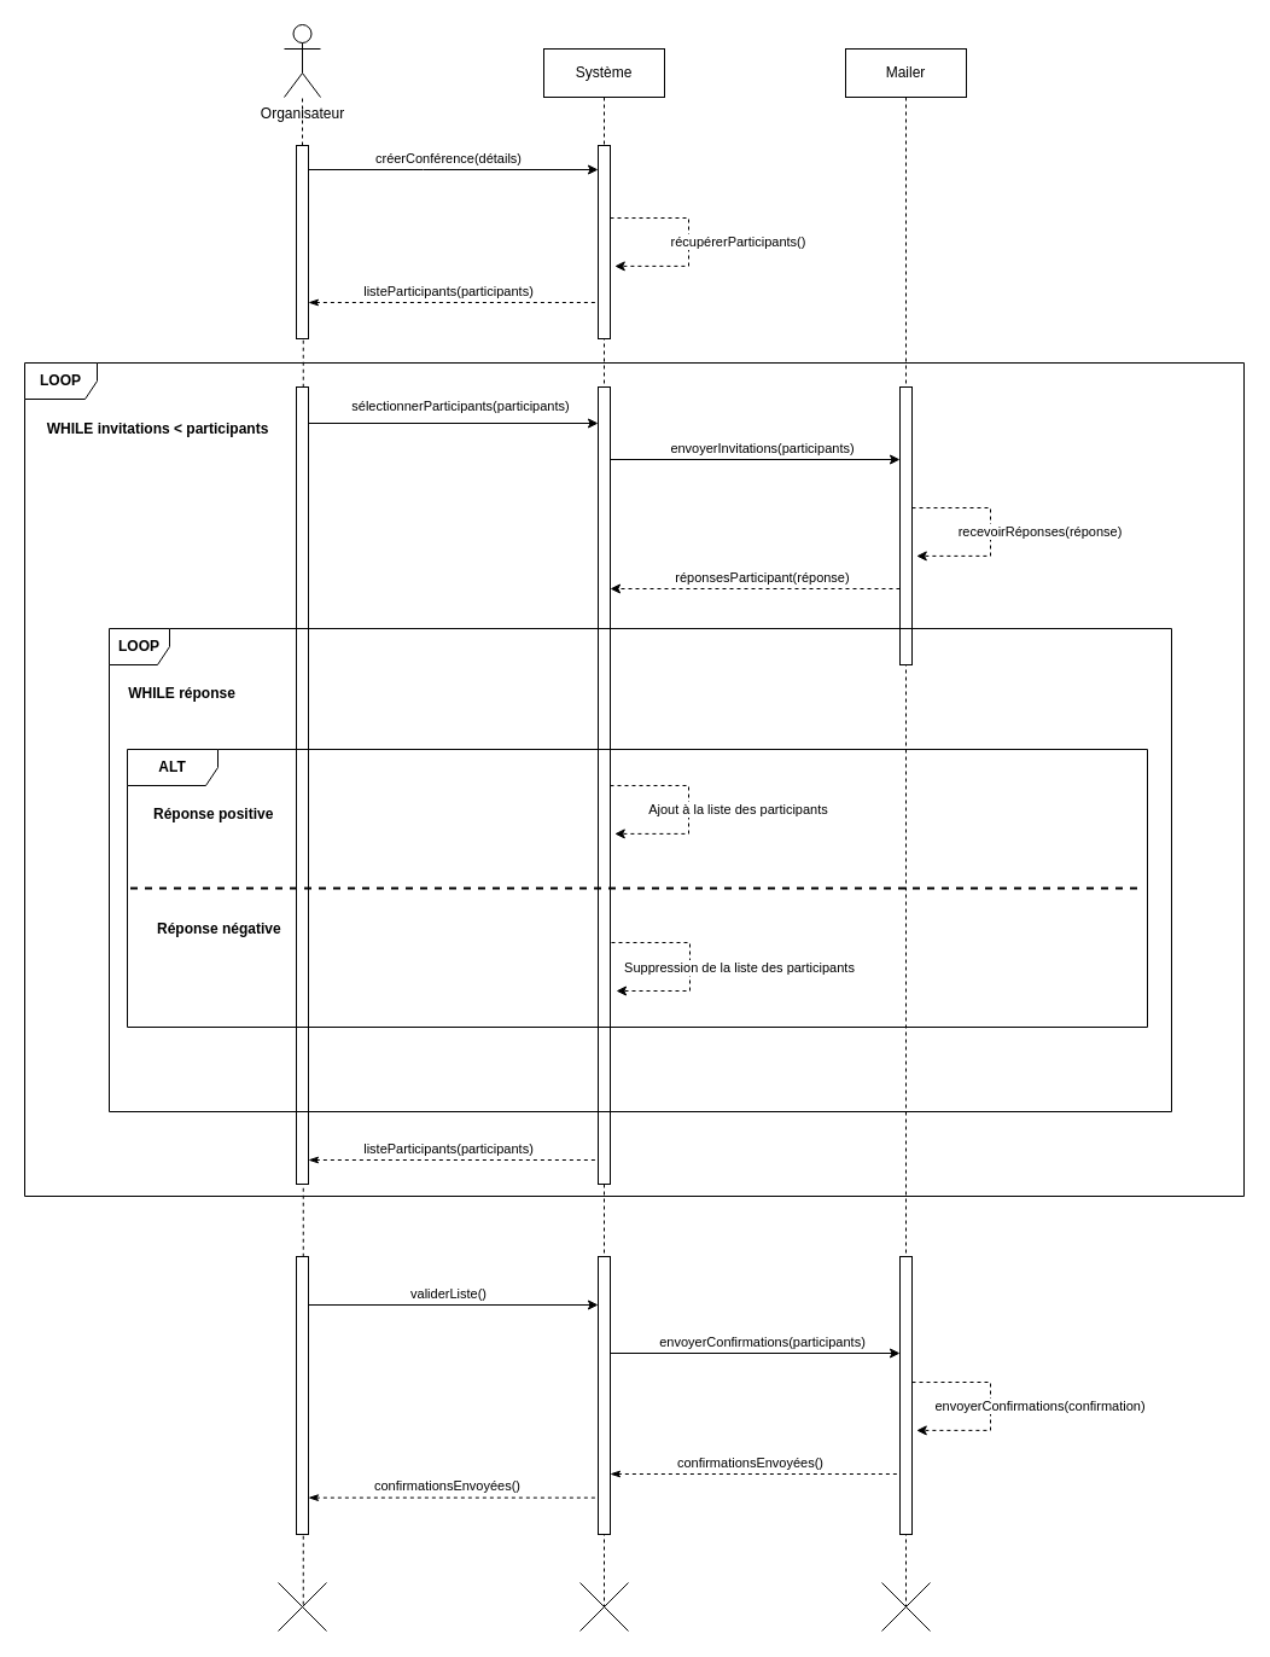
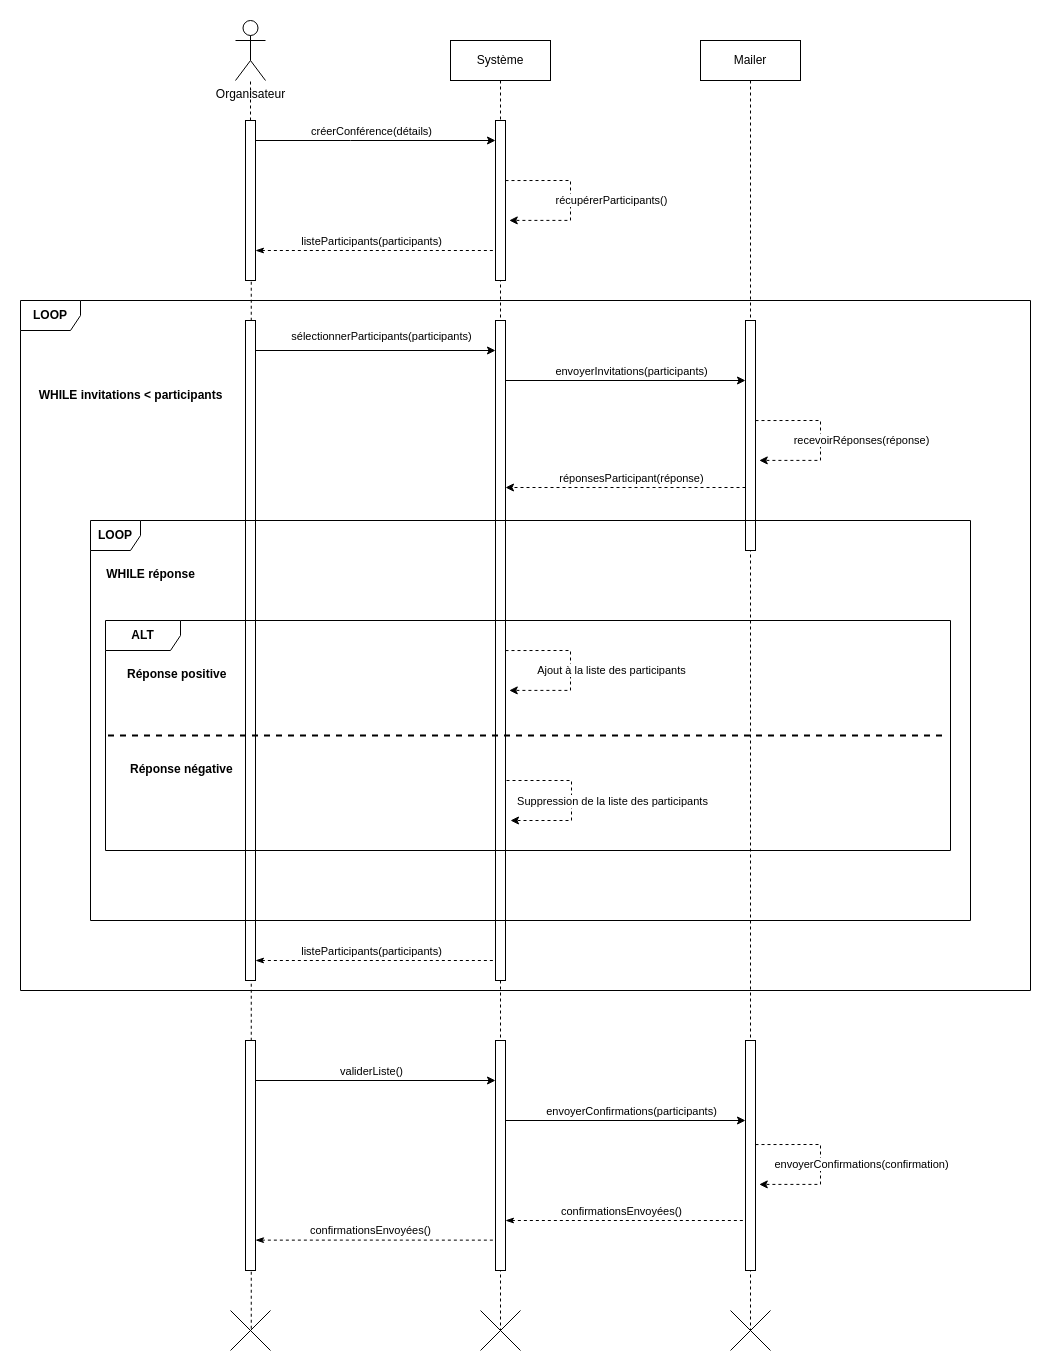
- <mxCell id="54" value="&lt;b&gt;WHILE invitations &amp;lt; participants&lt;/b&gt;" style="text;html=1;align=center;verticalAlign=middle;resizable=0;points=[];autosize=1;strokeColor=none;fillColor=none;" vertex="1" parent="1"><mxGeometry x="25" y="340" width="210" height="30" as="geometry" /></mxCell>
+ <mxCell id="54" value="&lt;b&gt;WHILE invitations &amp;lt; participants&lt;/b&gt;" style="text;html=1;align=center;verticalAlign=middle;resizable=0;points=[];autosize=1;strokeColor=none;fillColor=none;" vertex="1" parent="1"><mxGeometry x="25" y="380" width="210" height="30" as="geometry" /></mxCell>
